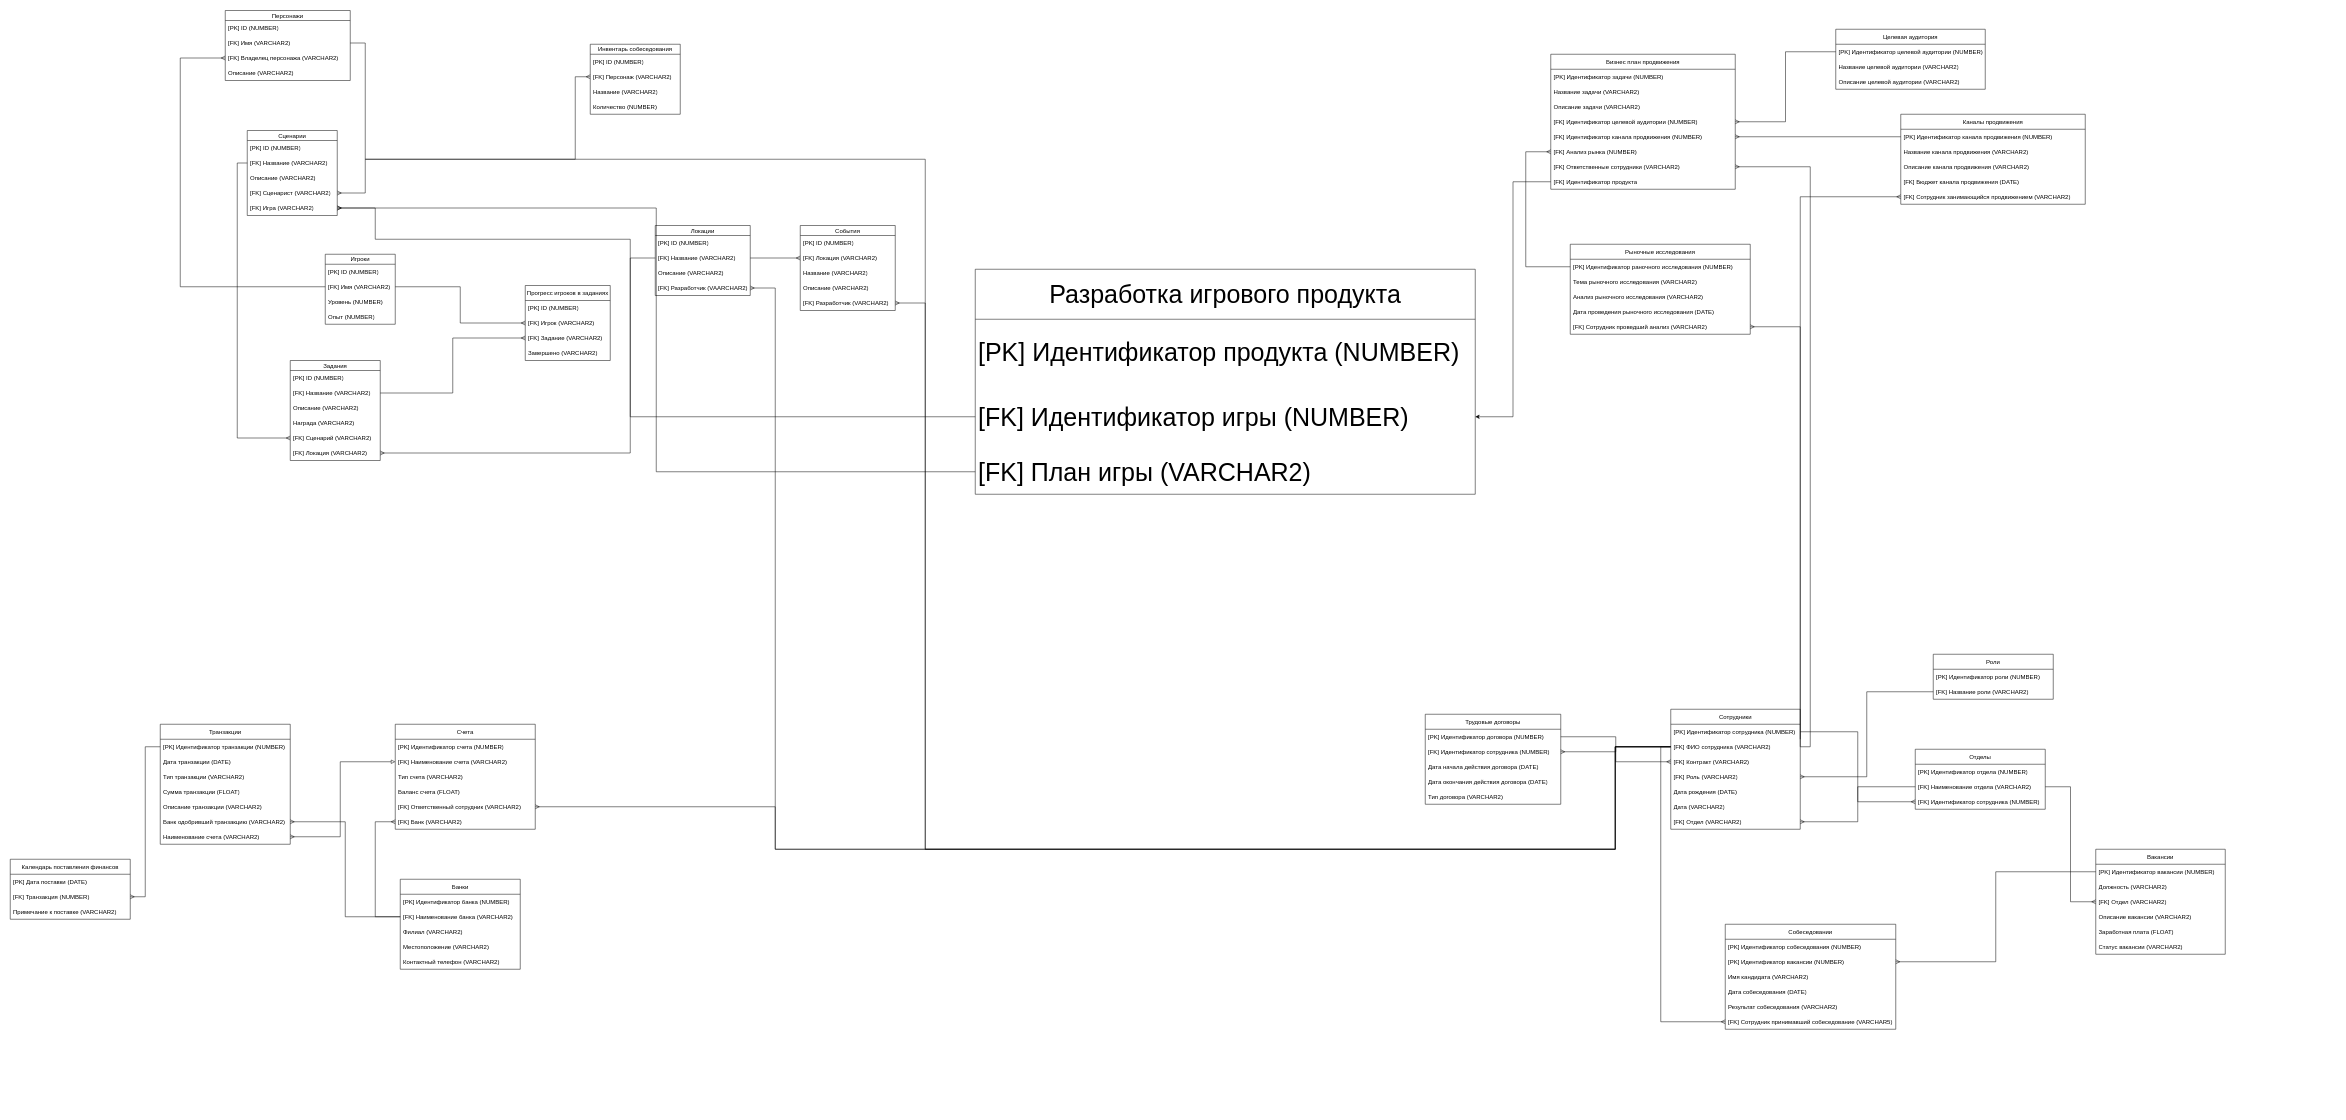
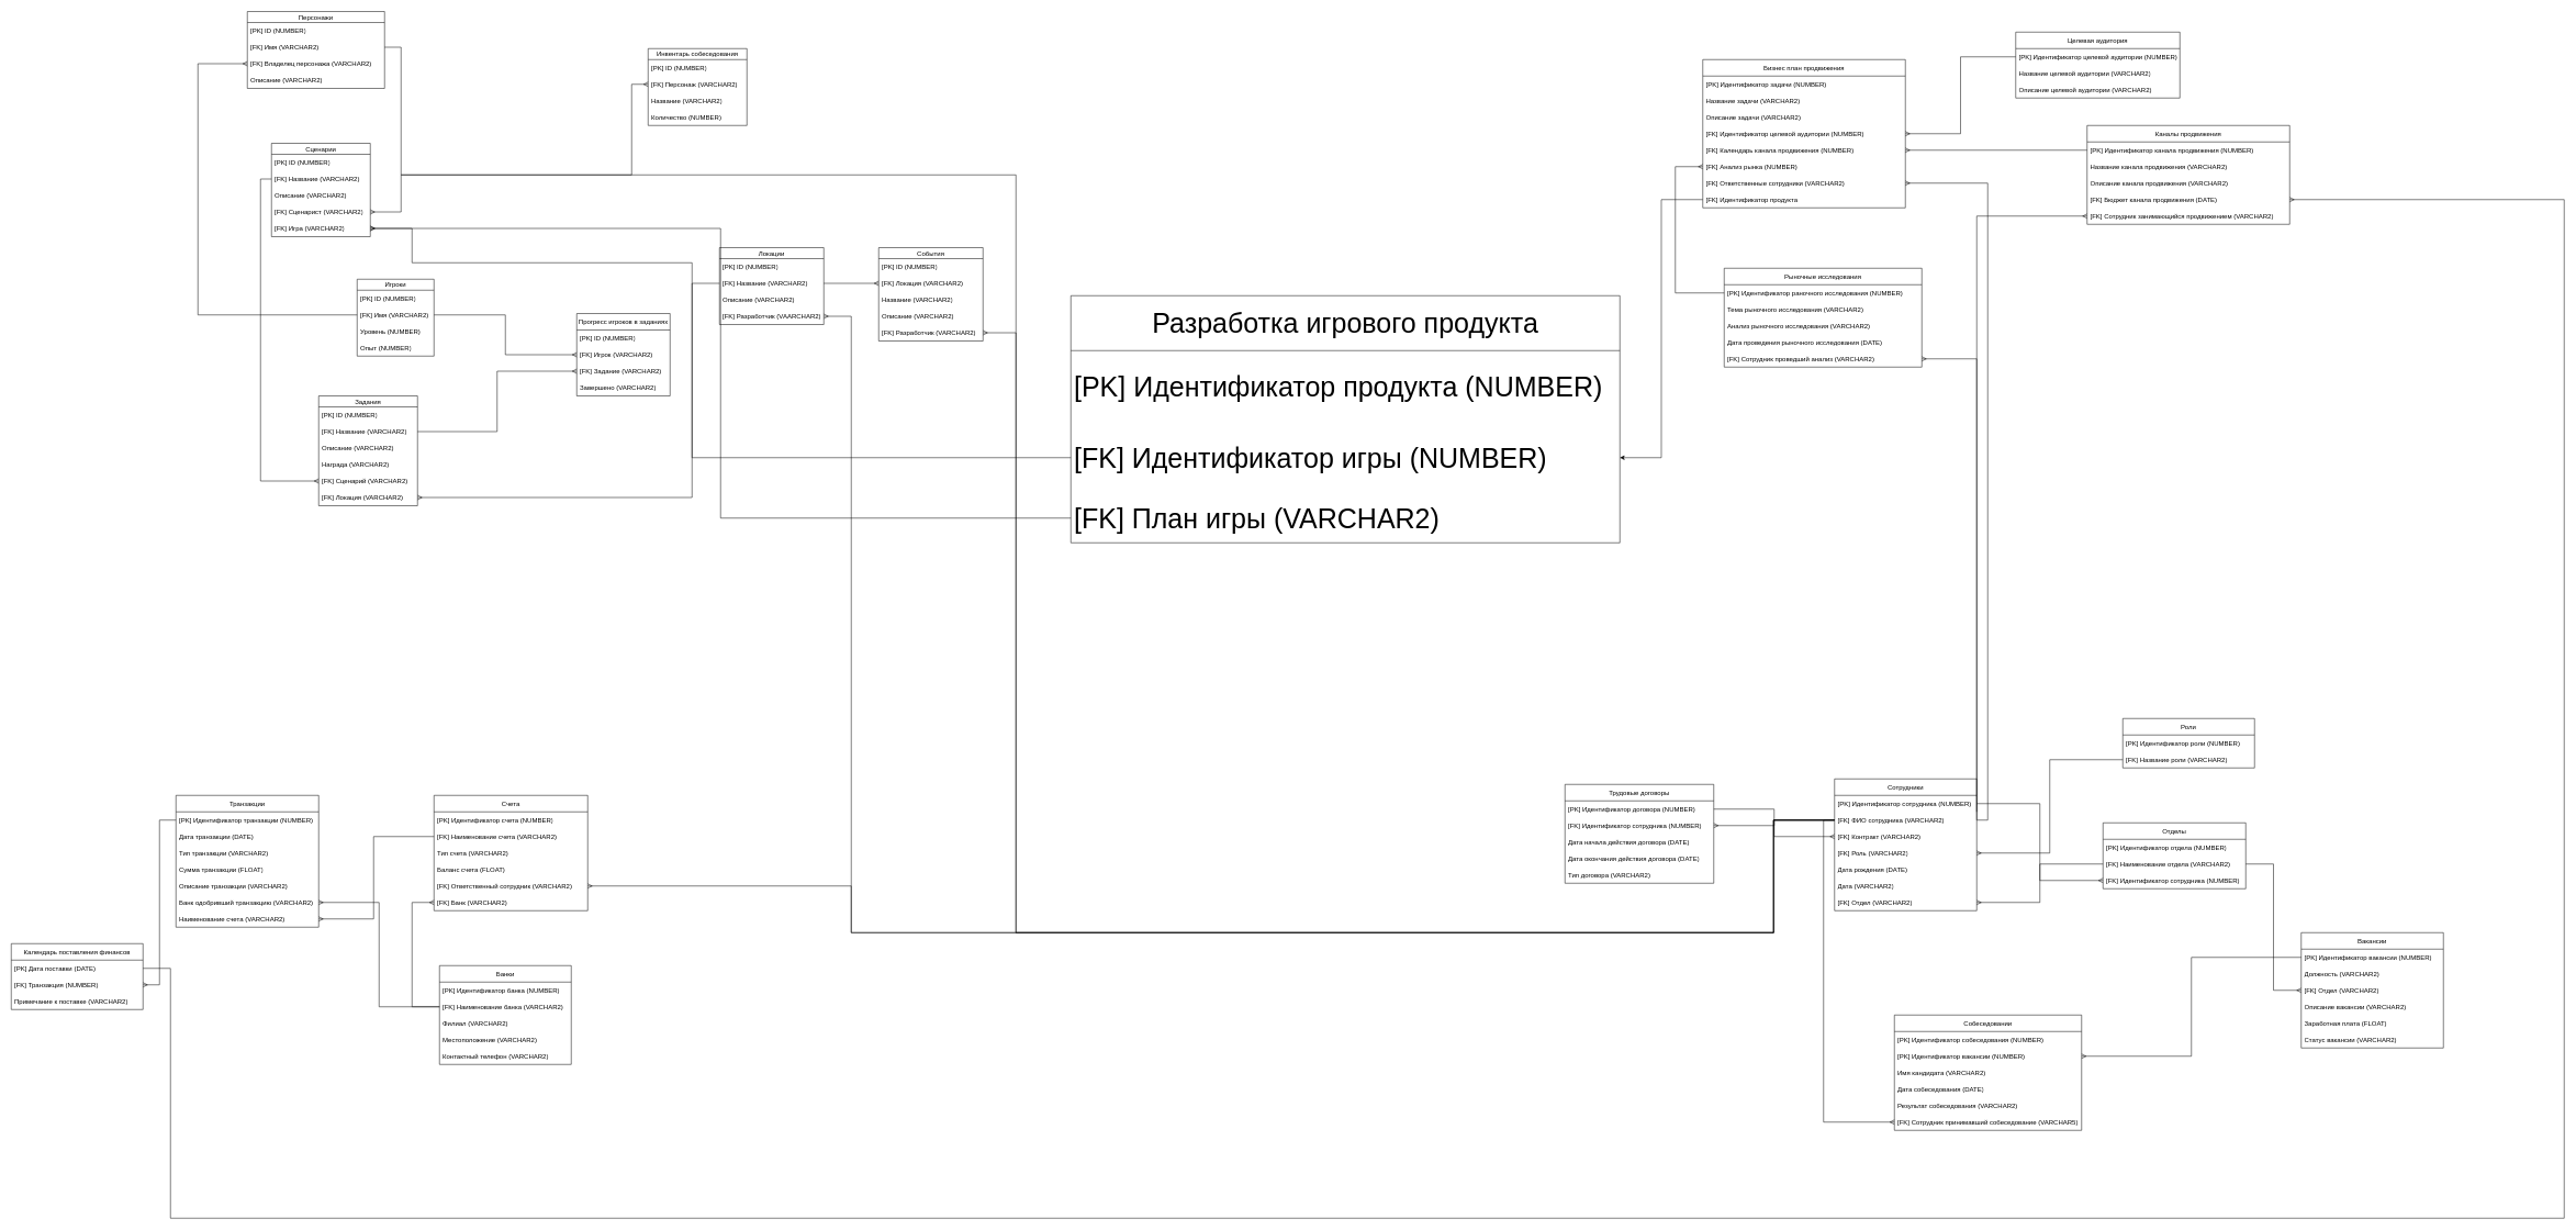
- <mxCell id="56" value="[FK] Идентификатор канала продвижения (NUMBER)" style="text;strokeColor=none;fillColor=none;align=left;verticalAlign=middle;spacingLeft=4;spacingRight=4;overflow=hidden;points=[[0,0.5],[1,0.5]];portConstraint=eastwest;rotatable=0;whiteSpace=wrap;html=1;" parent="51" vertex="1"><mxGeometry y="150" width="369" height="30" as="geometry" /></mxCell>
+ <mxCell id="56" value="[FK] Календарь канала продвижения (NUMBER)" style="text;strokeColor=none;fillColor=none;align=left;verticalAlign=middle;spacingLeft=4;spacingRight=4;overflow=hidden;points=[[0,0.5],[1,0.5]];portConstraint=eastwest;rotatable=0;whiteSpace=wrap;html=1;" parent="51" vertex="1"><mxGeometry y="150" width="369" height="30" as="geometry" /></mxCell>
- <mxCell id="135" style="edgeStyle=orthogonalEdgeStyle;rounded=0;orthogonalLoop=1;jettySize=auto;html=1;entryX=0;entryY=0.5;entryDx=0;entryDy=0;startArrow=ERmany;startFill=0;endArrow=block;endFill=0;" parent="1" source="96" target="78" edge="1"><mxGeometry relative="1" as="geometry"><Array as="points"><mxPoint x="680" y="1673" /><mxPoint x="680" y="1523" /></Array></mxGeometry></mxCell>
+ <mxCell id="135" style="edgeStyle=orthogonalEdgeStyle;rounded=0;orthogonalLoop=1;jettySize=auto;html=1;entryX=0;entryY=0.5;entryDx=0;entryDy=0;startArrow=ERmany;startFill=0;endArrow=none;endFill=0;" parent="1" source="96" target="78" edge="1"><mxGeometry relative="1" as="geometry"><Array as="points"><mxPoint x="680" y="1673" /><mxPoint x="680" y="1523" /></Array></mxGeometry></mxCell>
+ <mxCell id="153" style="edgeStyle=orthogonalEdgeStyle;rounded=0;orthogonalLoop=1;jettySize=auto;html=1;startArrow=ERmany;startFill=0;endArrow=none;endFill=0;" parent="1" source="68" target="149" edge="1"><mxGeometry relative="1" as="geometry"><Array as="points"><mxPoint x="4670" y="363" /><mxPoint x="4670" y="2218" /><mxPoint x="310" y="2218" /><mxPoint x="310" y="1763" /></Array></mxGeometry></mxCell>
